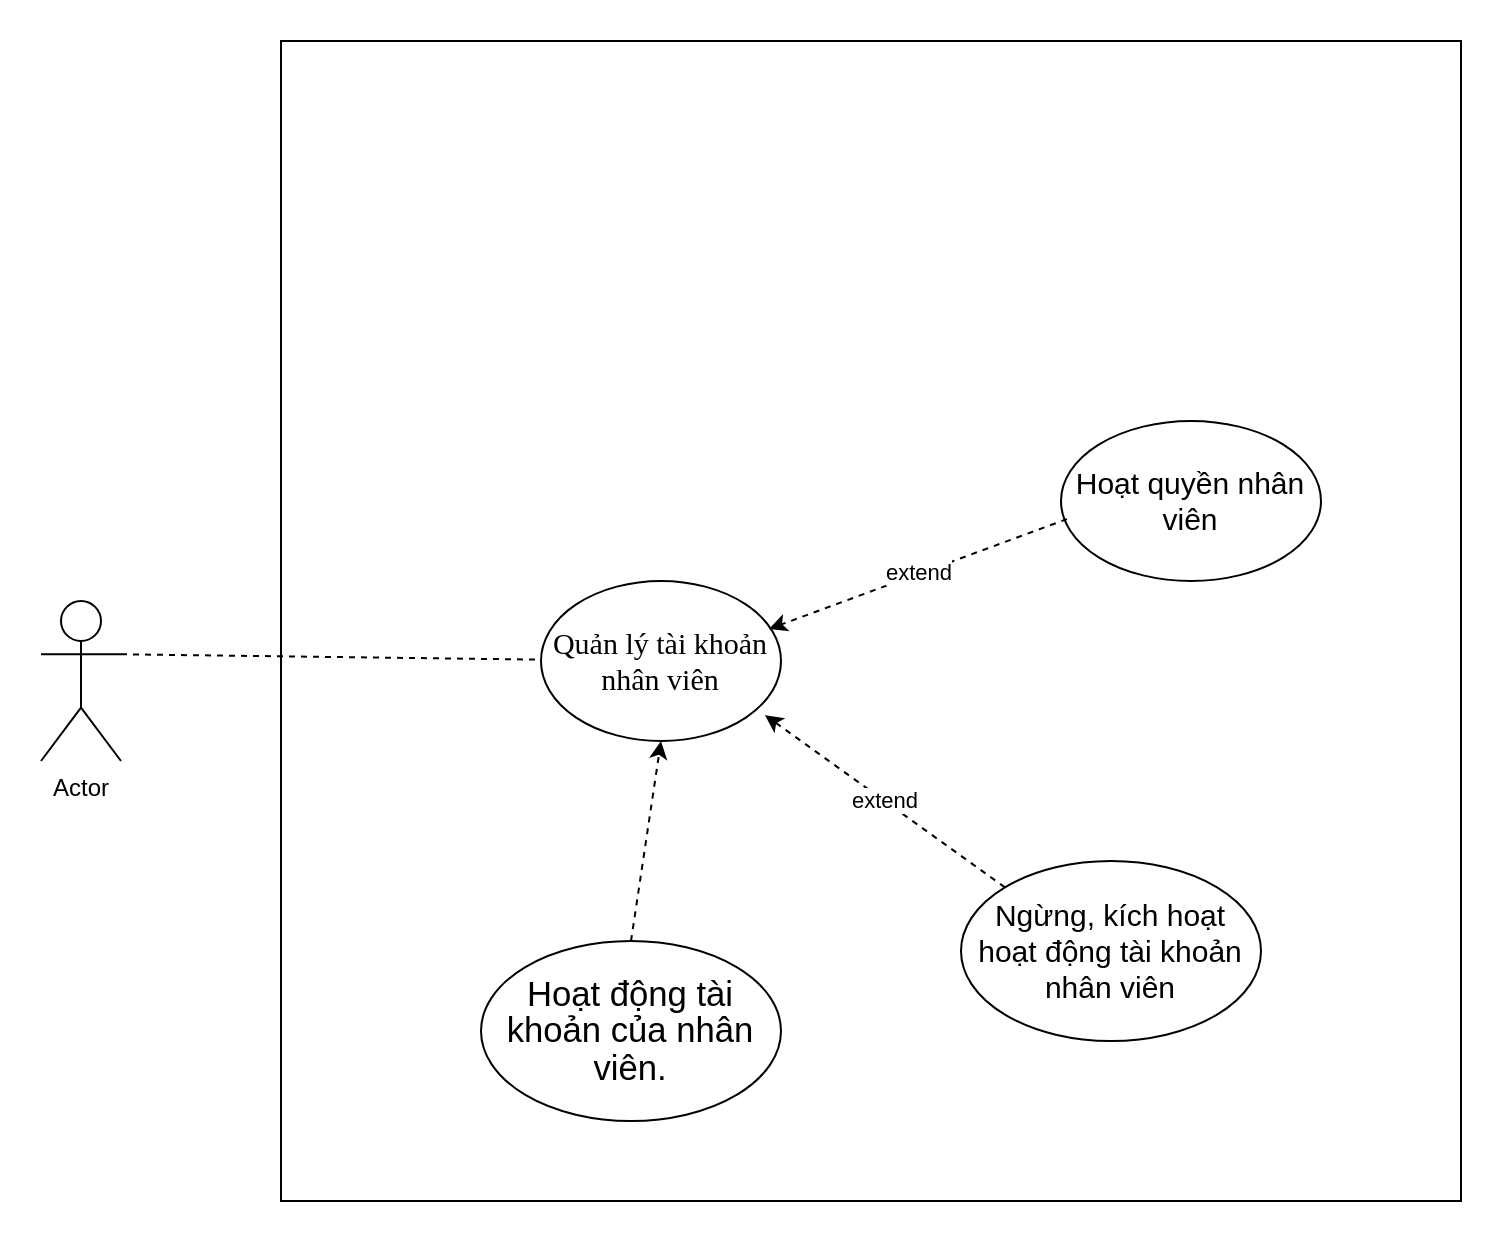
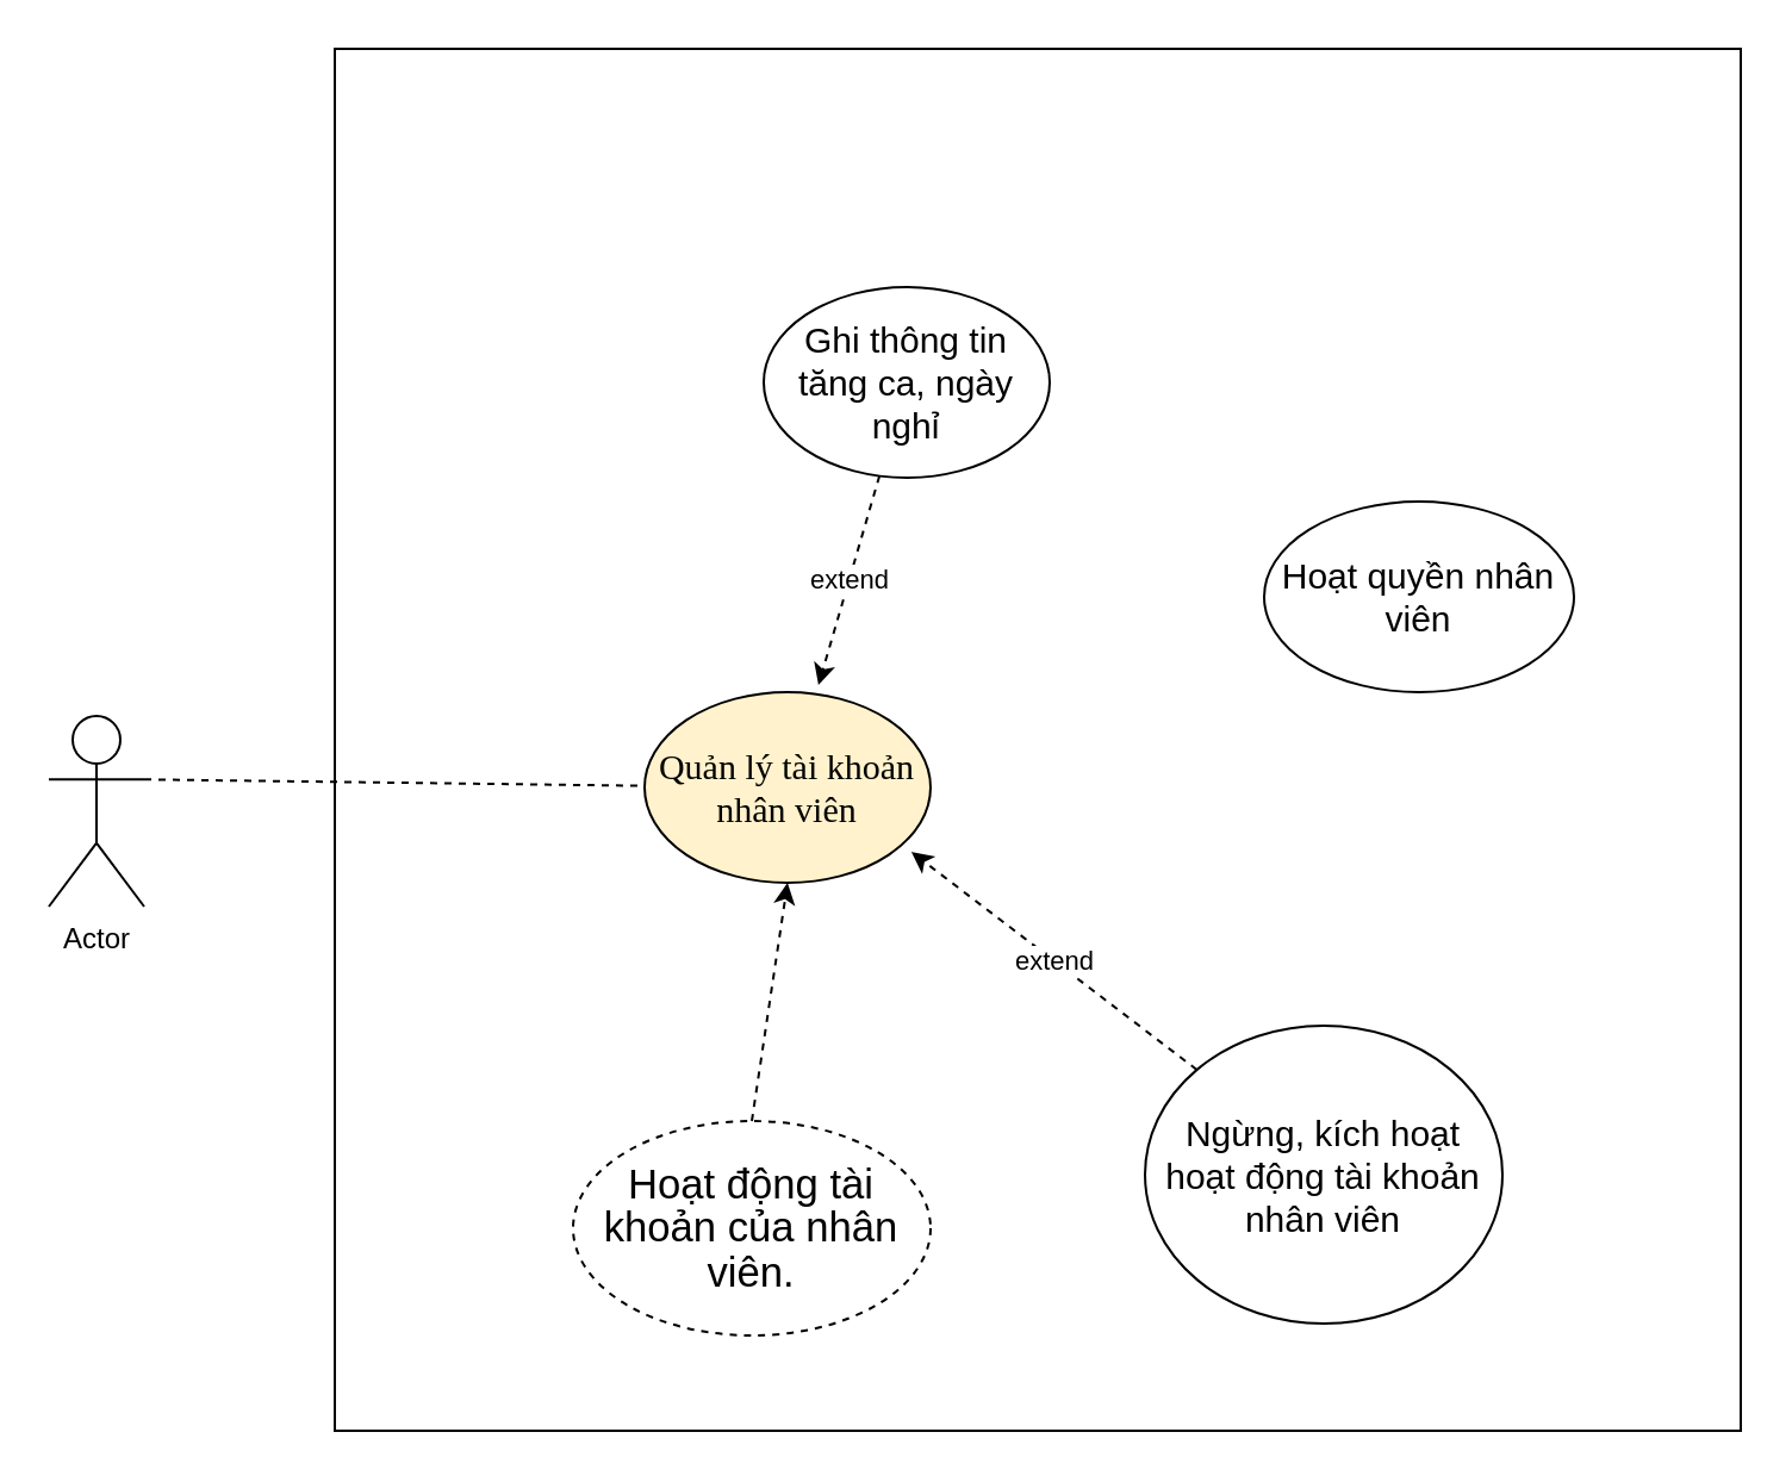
+ <mxCell id="8" value="&lt;span style=&quot;font-size: 15px&quot;&gt;Ghi thông tin tăng ca, ngày nghỉ&lt;/span&gt;" style="ellipse;whiteSpace=wrap;html=1;" parent="1" vertex="1"><mxGeometry x="320" y="120" width="120" height="80" as="geometry" /></mxCell>
+ <mxCell id="13" value="extend" style="endArrow=classic;html=1;entryX=0.608;entryY=-0.037;entryDx=0;entryDy=0;entryPerimeter=0;dashed=1;" edge="1" parent="1" source="8" target="5"><mxGeometry width="50" height="50" relative="1" as="geometry"><mxPoint x="542.99" y="269.04" as="sourcePoint" /><mxPoint x="394" y="324" as="targetPoint" /></mxGeometry></mxCell>
- <mxCell id="12" value="extend" style="endArrow=classic;html=1;exitX=0.023;exitY=0.613;exitDx=0;exitDy=0;entryX=0.95;entryY=0.3;entryDx=0;entryDy=0;entryPerimeter=0;dashed=1;exitPerimeter=0;" edge="1" parent="1" source="6" target="5"><mxGeometry width="50" height="50" relative="1" as="geometry"><mxPoint x="511.967" y="453.18" as="sourcePoint" /><mxPoint x="391.96" y="367.04" as="targetPoint" /></mxGeometry></mxCell>
- <mxCell id="5" value="&lt;p class=&quot;MsoNormal&quot; style=&quot;font-size: 15px;&quot;&gt;&lt;span style=&quot;font-family: calibri; font-size: 15px;&quot;&gt;&lt;font style=&quot;font-size: 15px;&quot;&gt;Quản lý tài khoản nhân viên&lt;/font&gt;&lt;/span&gt;&lt;/p&gt;" style="ellipse;whiteSpace=wrap;html=1;fontSize=15;" parent="1" vertex="1"><mxGeometry x="270" y="290" width="120" height="80" as="geometry" /></mxCell>
+ <mxCell id="5" value="&lt;p class=&quot;MsoNormal&quot; style=&quot;font-size: 15px;&quot;&gt;&lt;span style=&quot;font-family: calibri; font-size: 15px;&quot;&gt;&lt;font style=&quot;font-size: 15px;&quot;&gt;Quản lý tài khoản nhân viên&lt;/font&gt;&lt;/span&gt;&lt;/p&gt;" style="ellipse;whiteSpace=wrap;html=1;fontSize=15;fillColor=#fff2cc;" parent="1" vertex="1"><mxGeometry x="270" y="290" width="120" height="80" as="geometry" /></mxCell>
- <mxCell id="7" value="&lt;span style=&quot;font-size: 15px&quot;&gt;Ngừng, kích hoạt hoạt động tài khoản nhân viên&lt;/span&gt;" style="ellipse;whiteSpace=wrap;html=1;" parent="1" vertex="1"><mxGeometry x="480" y="430" width="150" height="90" as="geometry" /></mxCell>
+ <mxCell id="7" value="&lt;span style=&quot;font-size: 15px&quot;&gt;Ngừng, kích hoạt hoạt động tài khoản nhân viên&lt;/span&gt;" style="ellipse;whiteSpace=wrap;html=1;" parent="1" vertex="1"><mxGeometry x="480" y="430" width="150" height="125" as="geometry" /></mxCell>
- <mxCell id="9" value="&lt;span lang=&quot;EN-US&quot; style=&quot;font-size: 13pt ; line-height: 107% ; font-family: &amp;#34;calibri&amp;#34; , sans-serif&quot;&gt;Hoạt động tài khoản của nhân&lt;br/&gt;viên.&lt;/span&gt;" style="ellipse;whiteSpace=wrap;html=1;" parent="1" vertex="1"><mxGeometry x="240" y="470" width="150" height="90" as="geometry" /></mxCell>
+ <mxCell id="9" value="&lt;span lang=&quot;EN-US&quot; style=&quot;font-size: 13pt ; line-height: 107% ; font-family: &amp;#34;calibri&amp;#34; , sans-serif&quot;&gt;Hoạt động tài khoản của nhân&lt;br/&gt;viên.&lt;/span&gt;" style="ellipse;whiteSpace=wrap;html=1;dashed=1;" parent="1" vertex="1"><mxGeometry x="240" y="470" width="150" height="90" as="geometry" /></mxCell>
